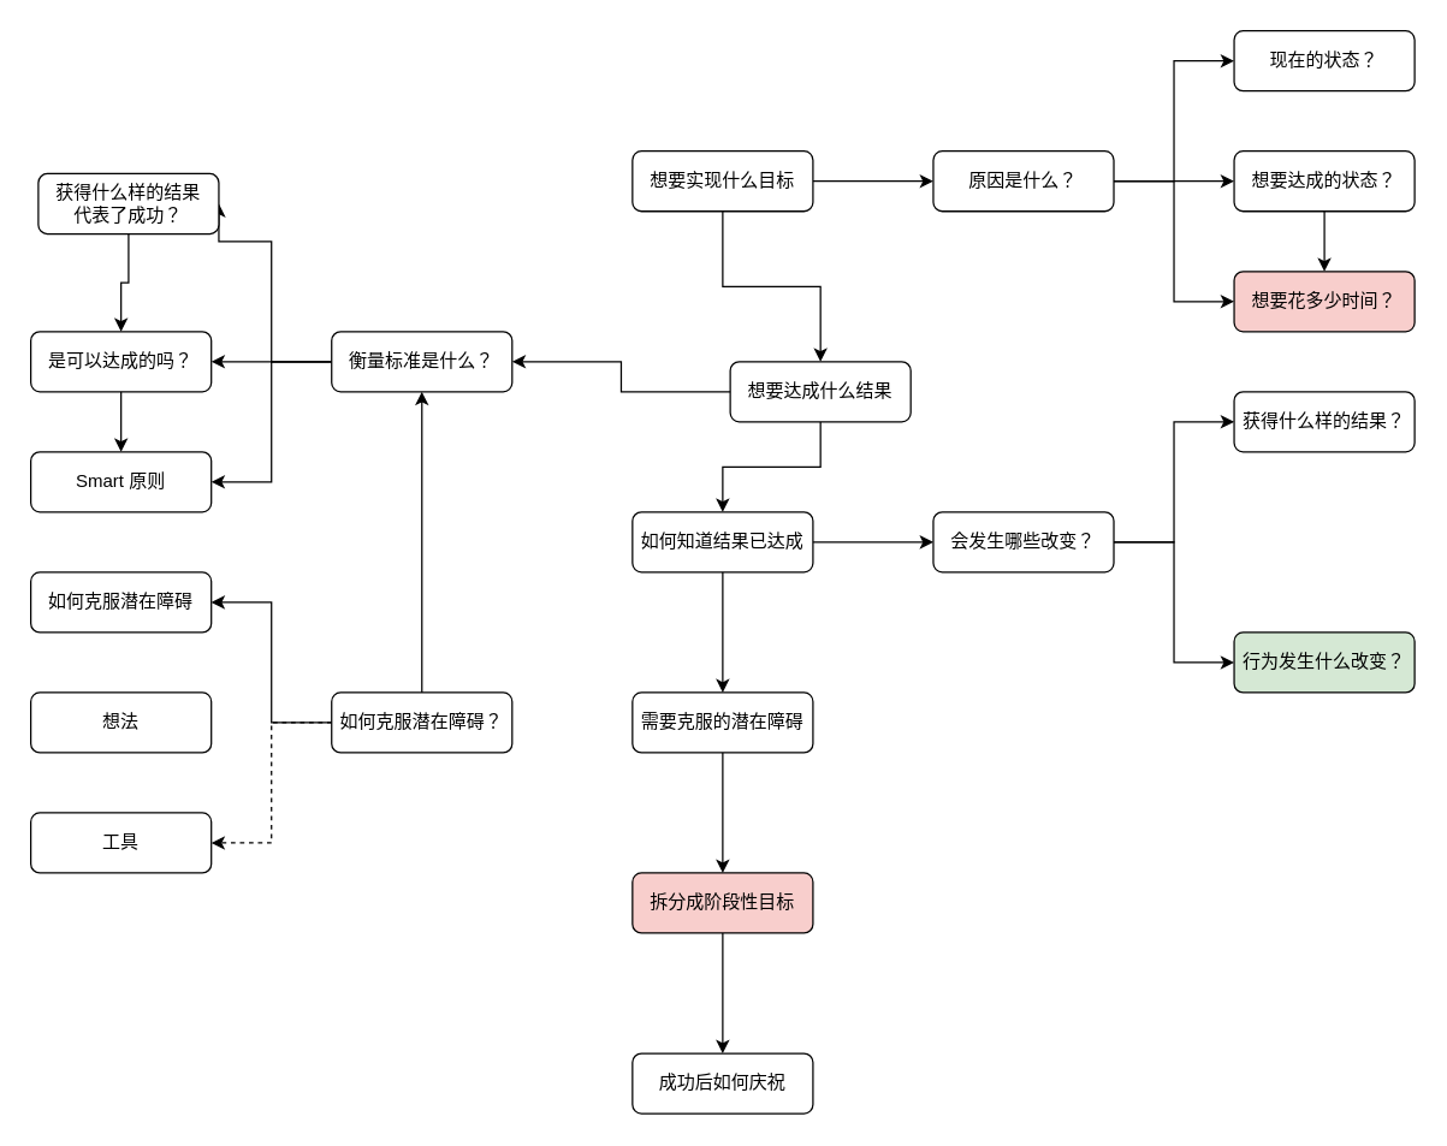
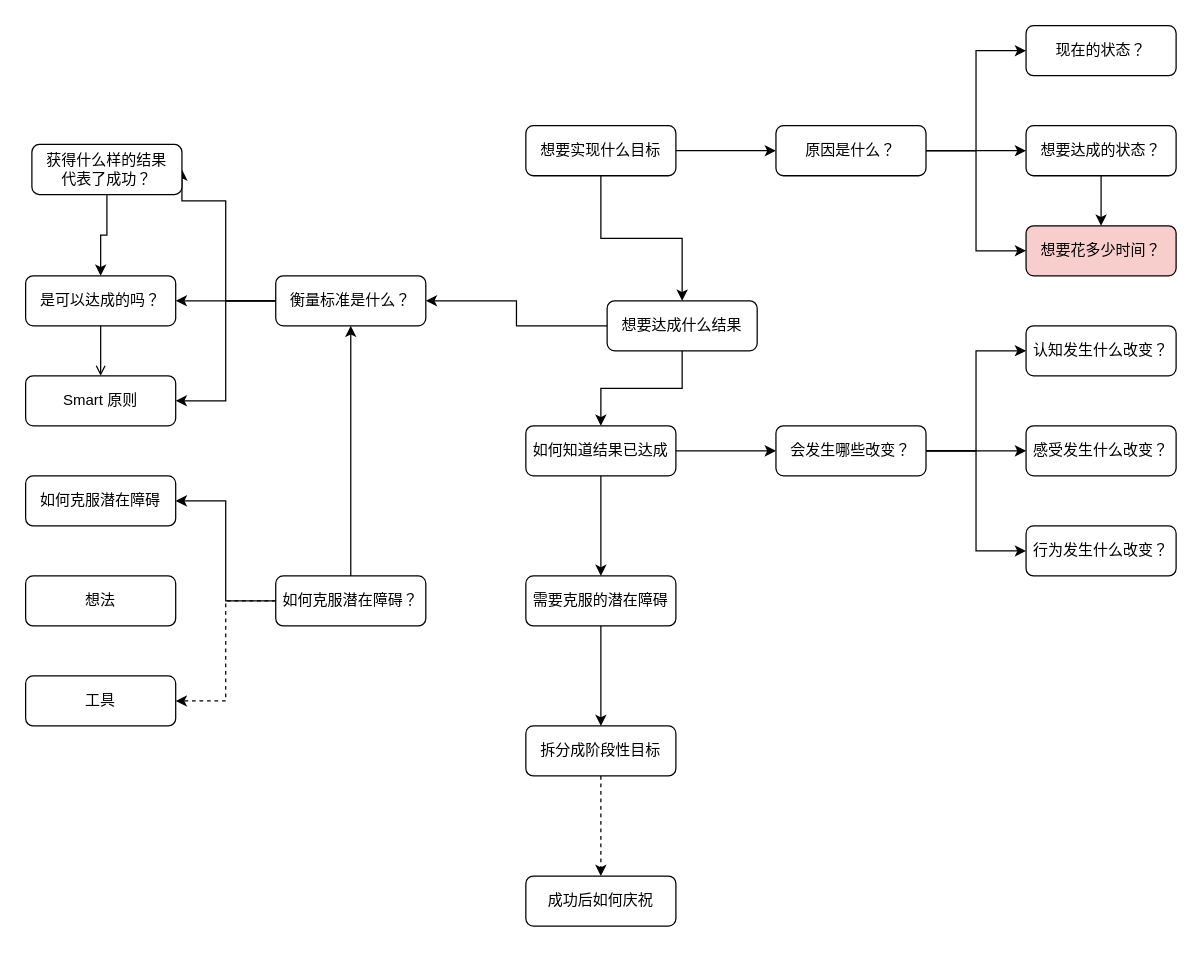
- <mxCell id="24" value="获得什么样的结果？" style="rounded=1;whiteSpace=wrap;html=1;" vertex="1" parent="1"><mxGeometry x="820" y="260" width="120" height="40" as="geometry" /></mxCell>
+ <mxCell id="24" value="认知发生什么改变？" style="rounded=1;whiteSpace=wrap;html=1;" vertex="1" parent="1"><mxGeometry x="820" y="260" width="120" height="40" as="geometry" /></mxCell>
- <mxCell id="30" value="" style="edgeStyle=orthogonalEdgeStyle;rounded=0;orthogonalLoop=1;jettySize=auto;html=1;" edge="1" parent="1" source="31" target="34"><mxGeometry relative="1" as="geometry" /></mxCell>
+ <mxCell id="30" value="" style="edgeStyle=orthogonalEdgeStyle;rounded=0;orthogonalLoop=1;jettySize=auto;html=1;endArrow=open;" edge="1" parent="1" source="31" target="34"><mxGeometry relative="1" as="geometry" /></mxCell>
+ <mxCell id="19" style="edgeStyle=orthogonalEdgeStyle;rounded=0;orthogonalLoop=1;jettySize=auto;html=1;" edge="1" parent="1" source="21" target="23"><mxGeometry relative="1" as="geometry" /></mxCell>
+ <mxCell id="23" value="感受发生什么改变？" style="rounded=1;whiteSpace=wrap;html=1;" vertex="1" parent="1"><mxGeometry x="820" y="340" width="120" height="40" as="geometry" /></mxCell>
- <mxCell id="22" value="行为发生什么改变？" style="rounded=1;whiteSpace=wrap;html=1;fillColor=#d5e8d4;" vertex="1" parent="1"><mxGeometry x="820" y="420" width="120" height="40" as="geometry" /></mxCell>
+ <mxCell id="22" value="行为发生什么改变？" style="rounded=1;whiteSpace=wrap;html=1;" vertex="1" parent="1"><mxGeometry x="820" y="420" width="120" height="40" as="geometry" /></mxCell>
- <mxCell id="44" value="拆分成阶段性目标" style="rounded=1;whiteSpace=wrap;html=1;fillColor=#f8cecc;" vertex="1" parent="1"><mxGeometry x="420" y="580" width="120" height="40" as="geometry" /></mxCell>
+ <mxCell id="44" value="拆分成阶段性目标" style="rounded=1;whiteSpace=wrap;html=1;" vertex="1" parent="1"><mxGeometry x="420" y="580" width="120" height="40" as="geometry" /></mxCell>
- <mxCell id="43" style="edgeStyle=orthogonalEdgeStyle;rounded=0;orthogonalLoop=1;jettySize=auto;html=1;" edge="1" parent="1" source="44" target="46"><mxGeometry relative="1" as="geometry" /></mxCell>
+ <mxCell id="43" style="edgeStyle=orthogonalEdgeStyle;rounded=0;orthogonalLoop=1;jettySize=auto;html=1;dashed=1;" edge="1" parent="1" source="44" target="46"><mxGeometry relative="1" as="geometry" /></mxCell>
